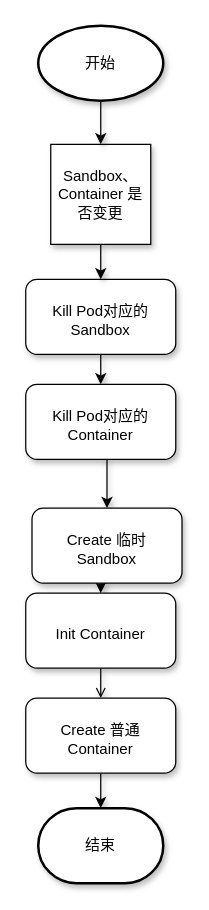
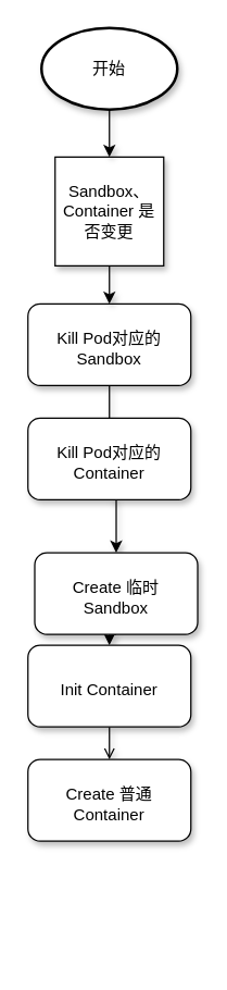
- <mxCell id="2" style="edgeStyle=orthogonalEdgeStyle;rounded=0;orthogonalLoop=1;jettySize=auto;html=1;exitX=0.5;exitY=1;exitDx=0;exitDy=0;entryX=0.5;entryY=0;entryDx=0;entryDy=0;spacingTop=6;spacing=5;shadow=1;" edge="1" parent="1" source="3" target="5"><mxGeometry relative="1" as="geometry" /></mxCell>
+ <mxCell id="2" style="edgeStyle=orthogonalEdgeStyle;rounded=0;orthogonalLoop=1;jettySize=auto;html=1;exitX=0.5;exitY=1;exitDx=0;exitDy=0;entryX=0.5;entryY=0;entryDx=0;entryDy=0;spacingTop=6;spacing=5;shadow=1;endArrow=none;" edge="1" parent="1" source="3" target="5"><mxGeometry relative="1" as="geometry" /></mxCell>
- <mxCell id="10" style="edgeStyle=orthogonalEdgeStyle;rounded=0;orthogonalLoop=1;jettySize=auto;html=1;exitX=0.5;exitY=1;exitDx=0;exitDy=0;entryX=0.5;entryY=0;entryDx=0;entryDy=0;entryPerimeter=0;spacingTop=6;spacing=5;shadow=1;" edge="1" parent="1" source="11" target="16"><mxGeometry relative="1" as="geometry" /></mxCell>
- <mxCell id="16" value="结束" style="strokeWidth=2;html=1;shape=mxgraph.flowchart.terminator;whiteSpace=wrap;shadow=1;" vertex="1" parent="1"><mxGeometry x="30" y="646" width="100" height="60" as="geometry" /></mxCell>
